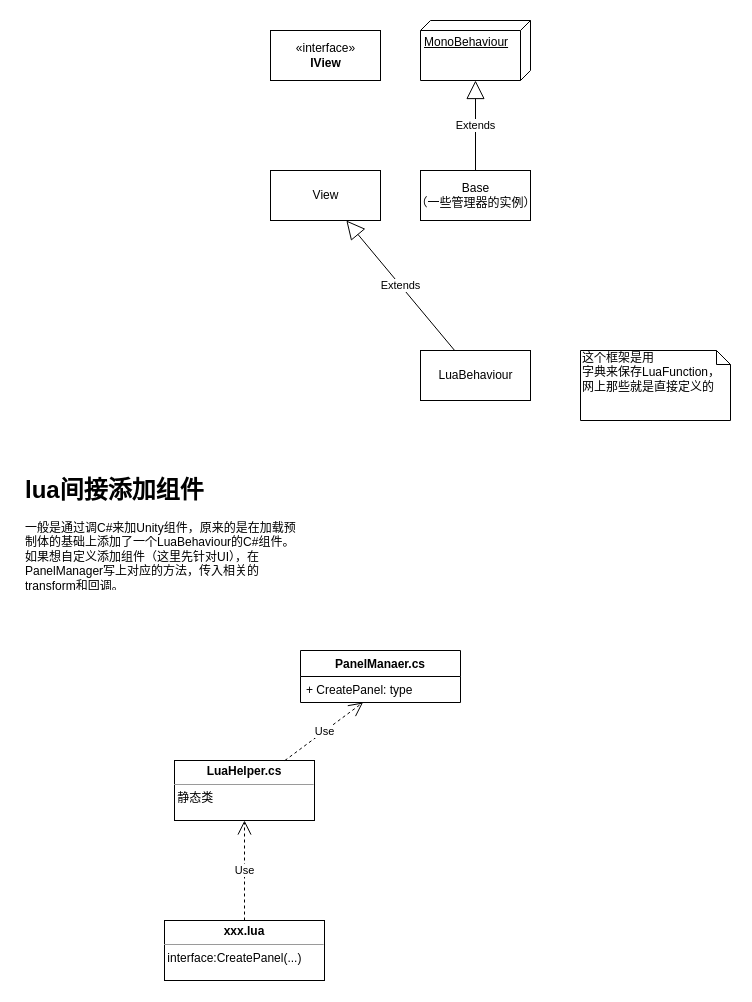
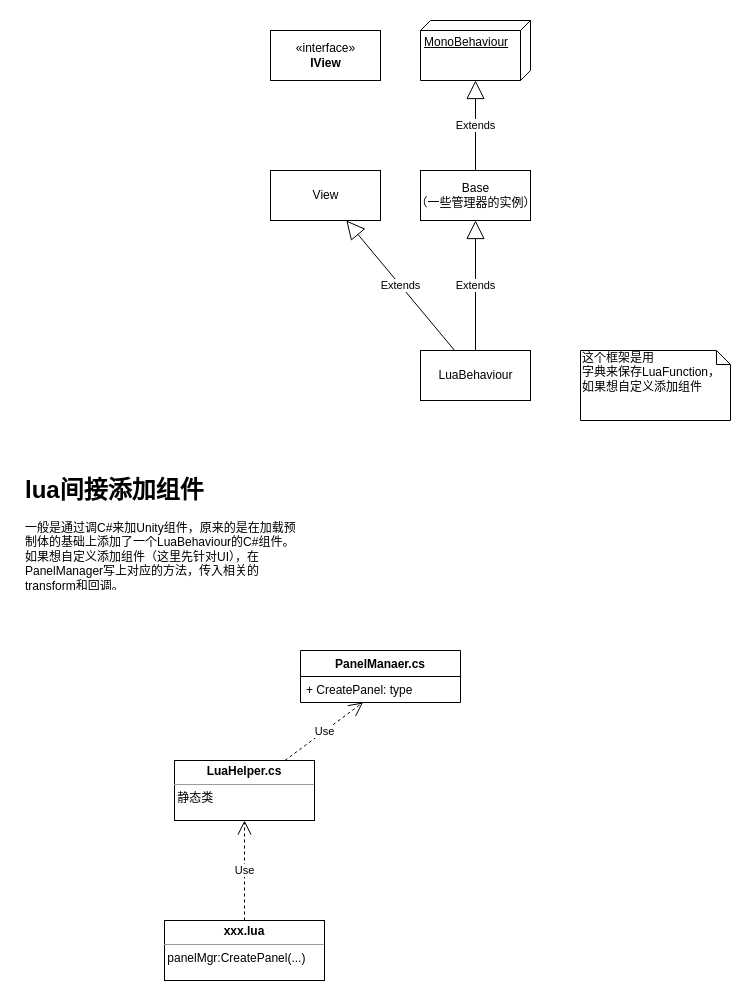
+ <mxCell id="7" value="Extends" style="endArrow=block;endSize=16;endFill=0;html=1;" parent="1" source="2" target="6" edge="1"><mxGeometry width="160" relative="1" as="geometry"><mxPoint x="319.737" y="370" as="sourcePoint" /><mxPoint x="290.263" y="230" as="targetPoint" /></mxGeometry></mxCell>
- <mxCell id="10" value="这个框架是用&lt;br&gt;字典来保存LuaFunction，&lt;br&gt;网上那些就是直接定义的" style="shape=note;whiteSpace=wrap;html=1;size=14;verticalAlign=top;align=left;spacingTop=-6;" parent="1" vertex="1"><mxGeometry x="580" y="350" width="150" height="70" as="geometry" /></mxCell>
+ <mxCell id="10" value="这个框架是用&lt;br&gt;字典来保存LuaFunction，&lt;br&gt;如果想自定义添加组件" style="shape=note;whiteSpace=wrap;html=1;size=14;verticalAlign=top;align=left;spacingTop=-6;" parent="1" vertex="1"><mxGeometry x="580" y="350" width="150" height="70" as="geometry" /></mxCell>
- <mxCell id="14" value="&lt;p style=&quot;margin: 0px ; margin-top: 4px ; text-align: center&quot;&gt;&lt;b&gt;xxx.lua&lt;/b&gt;&lt;/p&gt;&lt;hr size=&quot;1&quot;&gt;&lt;div style=&quot;height: 2px&quot;&gt;&amp;nbsp;interface:CreatePanel(...)&lt;/div&gt;" style="verticalAlign=top;align=left;overflow=fill;fontSize=12;fontFamily=Helvetica;html=1;" vertex="1" parent="1"><mxGeometry x="164" y="920" width="160" height="60" as="geometry" /></mxCell>
+ <mxCell id="14" value="&lt;p style=&quot;margin: 0px ; margin-top: 4px ; text-align: center&quot;&gt;&lt;b&gt;xxx.lua&lt;/b&gt;&lt;/p&gt;&lt;hr size=&quot;1&quot;&gt;&lt;div style=&quot;height: 2px&quot;&gt;&amp;nbsp;panelMgr:CreatePanel(...)&lt;/div&gt;" style="verticalAlign=top;align=left;overflow=fill;fontSize=12;fontFamily=Helvetica;html=1;" vertex="1" parent="1"><mxGeometry x="164" y="920" width="160" height="60" as="geometry" /></mxCell>
